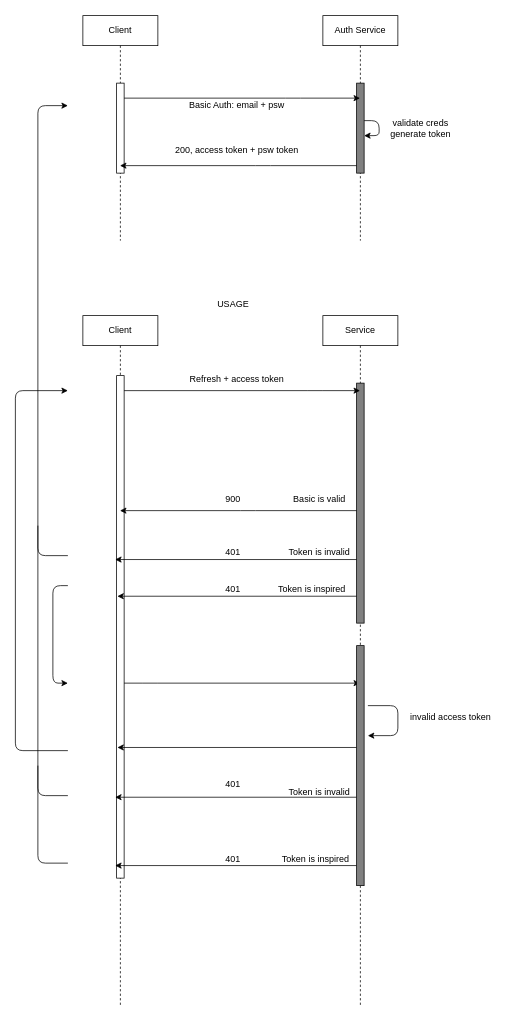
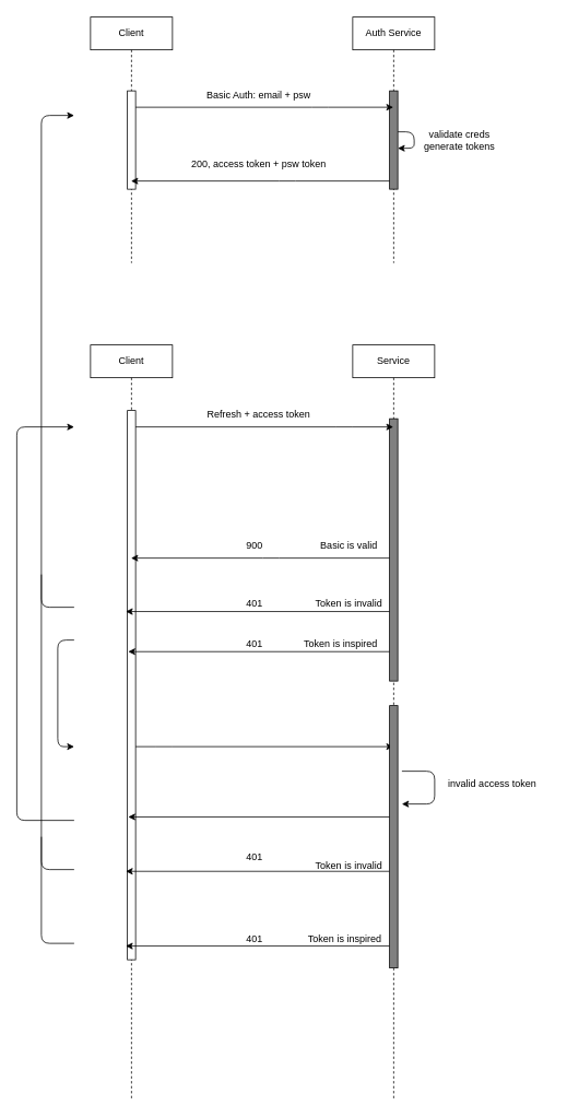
- <mxCell id="8" value="Basic Auth: email + psw" style="text;html=1;align=center;verticalAlign=middle;resizable=0;points=[];autosize=1;strokeColor=none;fillColor=none;" vertex="1" parent="1"><mxGeometry x="240" y="125" width="150" height="30" as="geometry" /></mxCell>
+ <mxCell id="8" value="Basic Auth: email + psw" style="text;html=1;align=center;verticalAlign=middle;resizable=0;points=[];autosize=1;strokeColor=none;fillColor=none;" vertex="1" parent="1"><mxGeometry x="240" y="100" width="150" height="30" as="geometry" /></mxCell>
- <mxCell id="9" value="validate creds&lt;br&gt;generate token" style="text;html=1;align=center;verticalAlign=middle;resizable=0;points=[];autosize=1;strokeColor=none;fillColor=none;" vertex="1" parent="1"><mxGeometry x="505" y="150" width="110" height="40" as="geometry" /></mxCell>
+ <mxCell id="9" value="validate creds&lt;br&gt;generate tokens" style="text;html=1;align=center;verticalAlign=middle;resizable=0;points=[];autosize=1;strokeColor=none;fillColor=none;" vertex="1" parent="1"><mxGeometry x="505" y="150" width="110" height="40" as="geometry" /></mxCell>
- <mxCell id="12" value="USAGE" style="text;html=1;align=center;verticalAlign=middle;resizable=0;points=[];autosize=1;strokeColor=none;fillColor=none;" vertex="1" parent="1"><mxGeometry x="275" y="390" width="70" height="30" as="geometry" /></mxCell>
